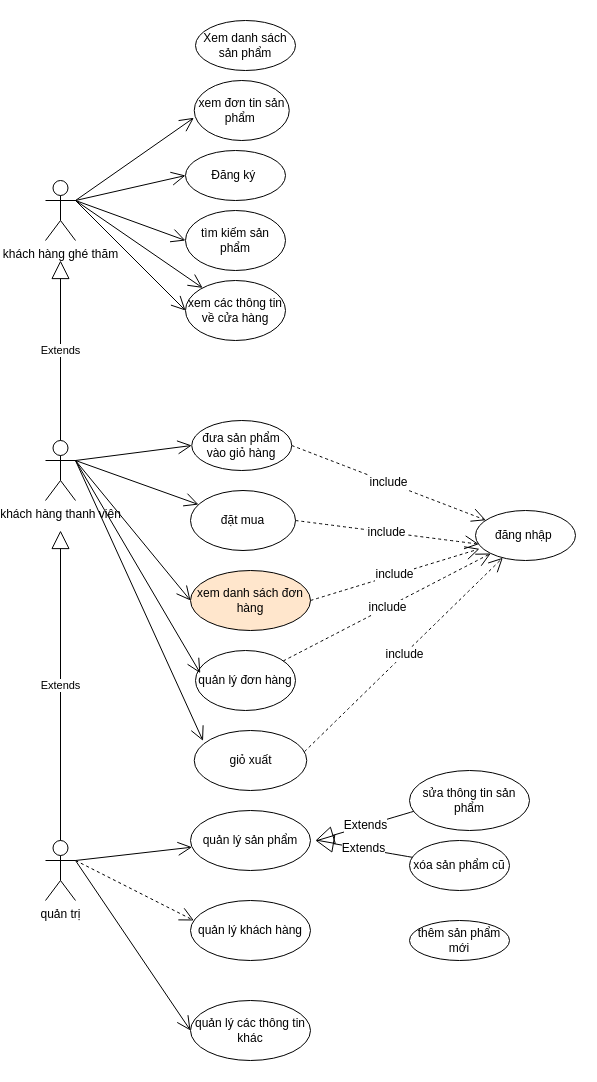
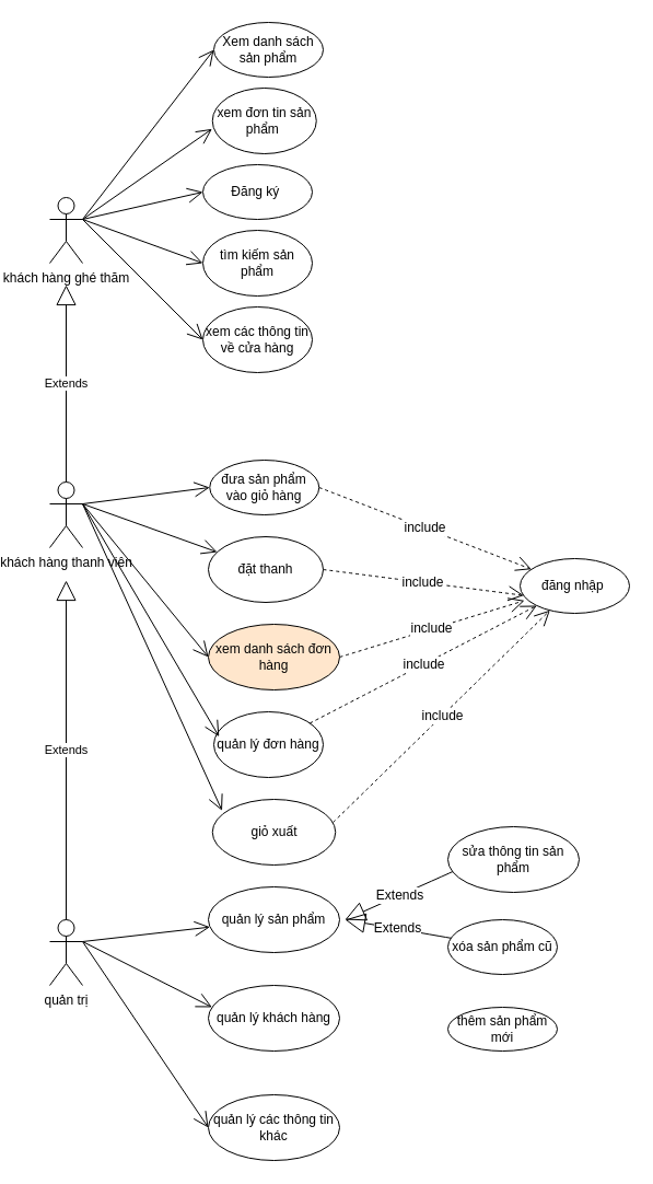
- <mxCell id="26" value="" style="endArrow=open;endFill=1;endSize=12;html=1;rounded=0;exitX=1;exitY=0.333;exitDx=0;exitDy=0;exitPerimeter=0;" parent="1" source="4" target="10" edge="1"><mxGeometry width="160" relative="1" as="geometry"><mxPoint x="-20" y="120" as="sourcePoint" /><mxPoint x="140" y="120" as="targetPoint" /></mxGeometry></mxCell>
+ <mxCell id="26" value="" style="endArrow=open;endFill=1;endSize=12;html=1;rounded=0;exitX=1;exitY=0.333;exitDx=0;exitDy=0;exitPerimeter=0;entryX=0;entryY=0.5;entryDx=0;entryDy=0;" parent="1" source="4" target="5" edge="1"><mxGeometry width="160" relative="1" as="geometry"><mxPoint x="-20" y="120" as="sourcePoint" /><mxPoint x="140" y="120" as="targetPoint" /></mxGeometry></mxCell>
- <mxCell id="11" value="đặt mua" style="ellipse;whiteSpace=wrap;html=1;" parent="1" vertex="1"><mxGeometry x="165" y="490" width="105" height="60" as="geometry" /></mxCell>
+ <mxCell id="11" value="đặt thanh" style="ellipse;whiteSpace=wrap;html=1;" parent="1" vertex="1"><mxGeometry x="165" y="490" width="105" height="60" as="geometry" /></mxCell>
- <mxCell id="37" value="sửa thông tin sản phẩm" style="ellipse;whiteSpace=wrap;html=1;" parent="1" vertex="1"><mxGeometry x="384" y="770" width="120" height="60" as="geometry" /></mxCell>
+ <mxCell id="37" value="sửa thông tin sản phẩm" style="ellipse;whiteSpace=wrap;html=1;" parent="1" vertex="1"><mxGeometry x="384" y="755" width="120" height="60" as="geometry" /></mxCell>
- <mxCell id="24" value="" style="endArrow=open;endFill=1;endSize=12;html=1;rounded=0;entryX=0.028;entryY=0.333;entryDx=0;entryDy=0;entryPerimeter=0;exitX=1;exitY=0.333;exitDx=0;exitDy=0;exitPerimeter=0;dashed=1;" parent="1" source="3" target="15" edge="1"><mxGeometry width="160" relative="1" as="geometry"><mxPoint x="30" y="870" as="sourcePoint" /><mxPoint x="190" y="870" as="targetPoint" /></mxGeometry></mxCell>
+ <mxCell id="24" value="" style="endArrow=open;endFill=1;endSize=12;html=1;rounded=0;entryX=0.028;entryY=0.333;entryDx=0;entryDy=0;entryPerimeter=0;exitX=1;exitY=0.333;exitDx=0;exitDy=0;exitPerimeter=0;" parent="1" source="3" target="15" edge="1"><mxGeometry width="160" relative="1" as="geometry"><mxPoint x="30" y="870" as="sourcePoint" /><mxPoint x="190" y="870" as="targetPoint" /></mxGeometry></mxCell>
